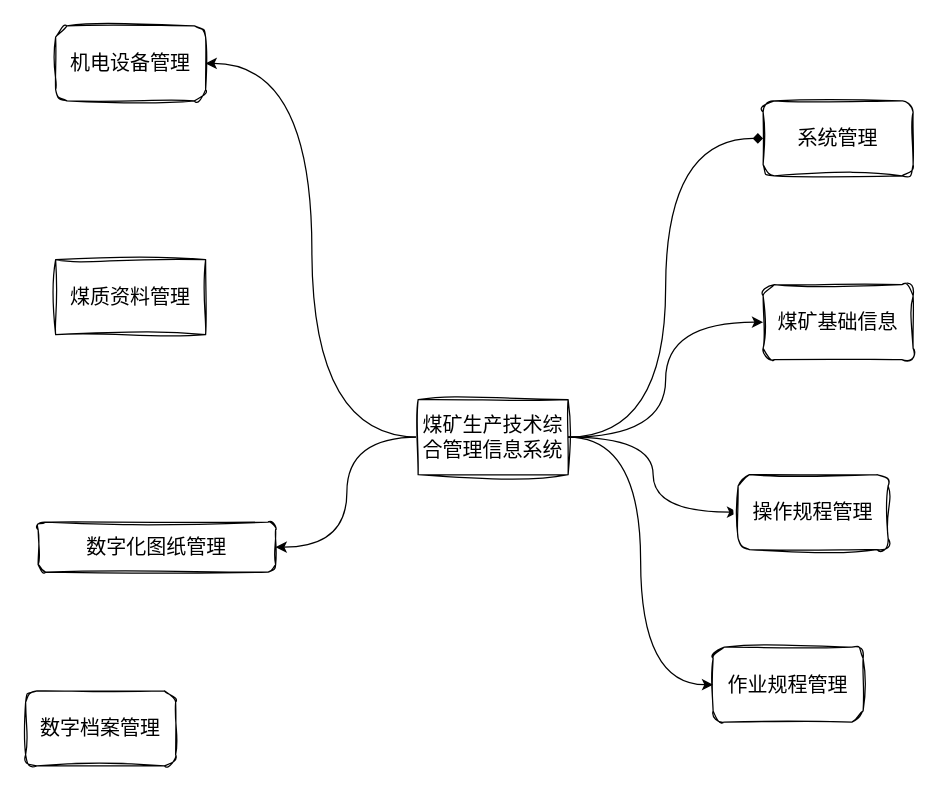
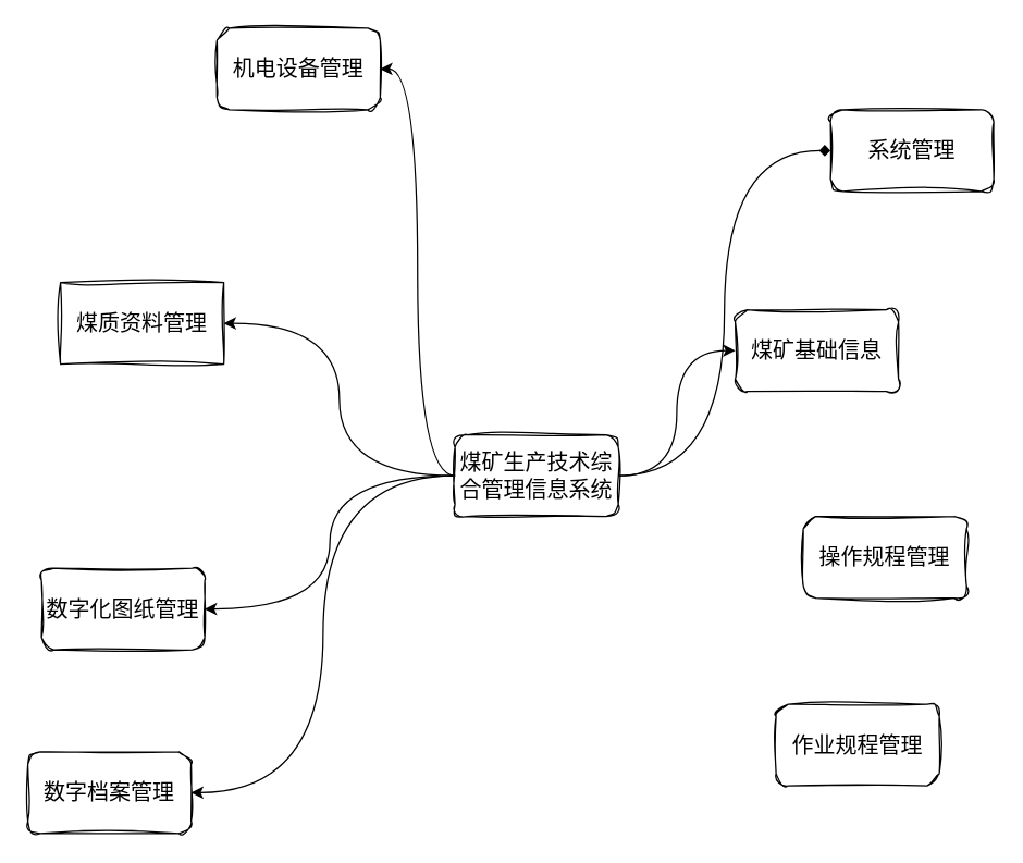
- <mxCell id="14" value="机电设备管理" style="whiteSpace=wrap;html=1;rounded=1;fontSize=16;shadow=0;sketch=1;curveFitting=1;jiggle=2;glass=0;" vertex="1" parent="1"><mxGeometry x="44" y="20" width="120" height="60" as="geometry" /></mxCell>
+ <mxCell id="14" value="机电设备管理" style="whiteSpace=wrap;html=1;rounded=1;fontSize=16;shadow=0;sketch=1;curveFitting=1;jiggle=2;glass=0;" vertex="1" parent="1"><mxGeometry x="159" y="20" width="120" height="60" as="geometry" /></mxCell>
- <mxCell id="11" value="煤矿基础信息" style="whiteSpace=wrap;html=1;rounded=1;fontSize=16;shadow=0;sketch=1;curveFitting=1;jiggle=2;glass=0;" vertex="1" parent="1"><mxGeometry x="610" y="227" width="120" height="60" as="geometry" /></mxCell>
+ <mxCell id="11" value="煤矿基础信息" style="whiteSpace=wrap;html=1;rounded=1;fontSize=16;shadow=0;sketch=1;curveFitting=1;jiggle=2;glass=0;" vertex="1" parent="1"><mxGeometry x="540" y="227" width="120" height="60" as="geometry" /></mxCell>
+ <mxCell id="6" style="edgeStyle=orthogonalEdgeStyle;rounded=0;orthogonalLoop=1;jettySize=auto;html=1;entryX=1;entryY=0.5;entryDx=0;entryDy=0;curved=1;" edge="1" parent="1" source="9" target="15"><mxGeometry relative="1" as="geometry" /></mxCell>
- <mxCell id="9" value="&lt;font style=&quot;font-size: 16px;&quot;&gt;煤矿生产技术综合管理信息系统&lt;/font&gt;" style="whiteSpace=wrap;html=1;fontSize=16;shadow=0;sketch=1;curveFitting=1;jiggle=2;glass=0;rounded=0;" vertex="1" parent="1"><mxGeometry x="334" y="319" width="120" height="60" as="geometry" /></mxCell>
+ <mxCell id="9" value="&lt;font style=&quot;font-size: 16px;&quot;&gt;煤矿生产技术综合管理信息系统&lt;/font&gt;" style="rounded=1;whiteSpace=wrap;html=1;fontSize=16;shadow=0;sketch=1;curveFitting=1;jiggle=2;glass=0;" vertex="1" parent="1"><mxGeometry x="334" y="319" width="120" height="60" as="geometry" /></mxCell>
- <mxCell id="8" style="edgeStyle=orthogonalEdgeStyle;rounded=0;orthogonalLoop=1;jettySize=auto;html=1;curved=1;" edge="1" parent="1" source="9" target="12"><mxGeometry relative="1" as="geometry" /></mxCell>
+ <mxCell id="8" style="edgeStyle=orthogonalEdgeStyle;rounded=0;orthogonalLoop=1;jettySize=auto;html=1;entryX=1;entryY=0.5;entryDx=0;entryDy=0;curved=1;" edge="1" parent="1" source="9" target="17"><mxGeometry relative="1" as="geometry" /></mxCell>
- <mxCell id="16" value="数字化图纸管理" style="whiteSpace=wrap;html=1;rounded=1;fontSize=16;shadow=0;sketch=1;curveFitting=1;jiggle=2;glass=0;" vertex="1" parent="1"><mxGeometry x="30" y="417" width="190" height="40" as="geometry" /></mxCell>
+ <mxCell id="16" value="数字化图纸管理" style="whiteSpace=wrap;html=1;rounded=1;fontSize=16;shadow=0;sketch=1;curveFitting=1;jiggle=2;glass=0;" vertex="1" parent="1"><mxGeometry x="30" y="417" width="120" height="60" as="geometry" /></mxCell>
- <mxCell id="4" style="edgeStyle=orthogonalEdgeStyle;rounded=0;orthogonalLoop=1;jettySize=auto;html=1;entryX=0;entryY=0.5;entryDx=0;entryDy=0;curved=1;" edge="1" parent="1" source="9" target="13"><mxGeometry relative="1" as="geometry" /></mxCell>
